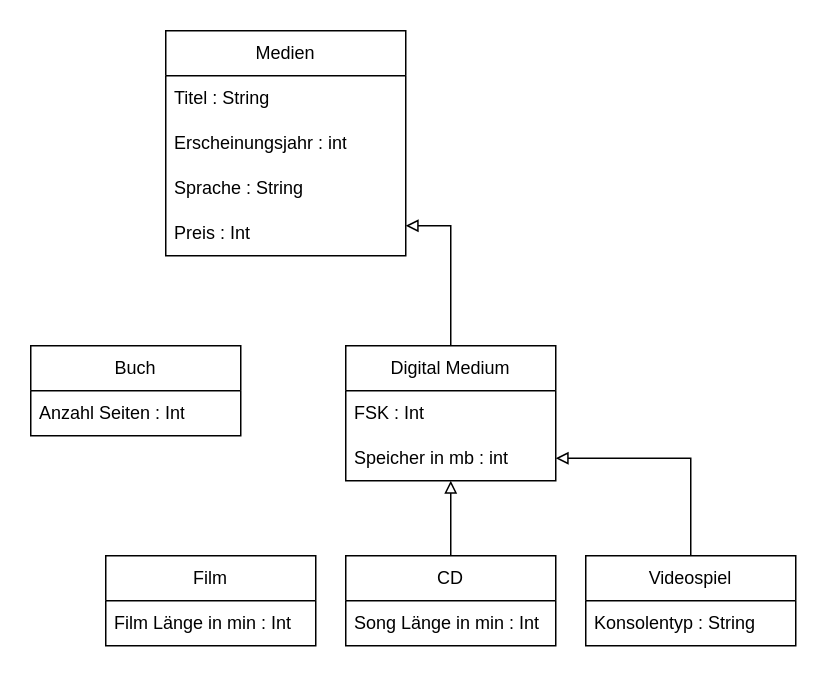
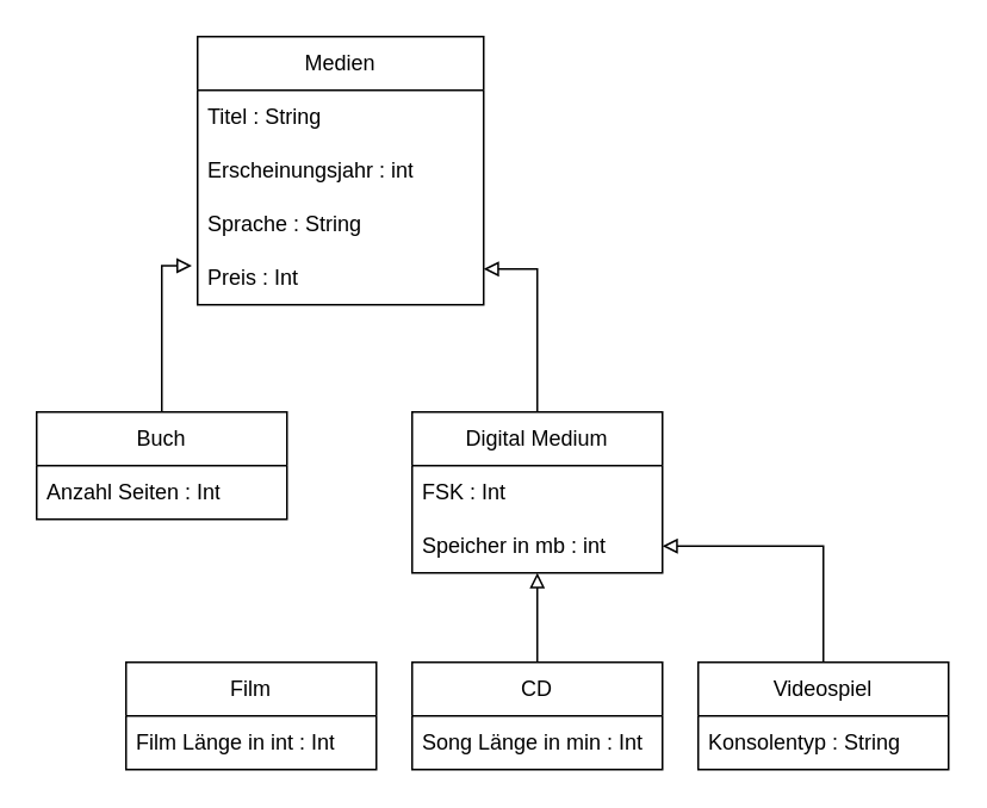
+ <mxCell id="7" style="edgeStyle=orthogonalEdgeStyle;rounded=0;orthogonalLoop=1;jettySize=auto;html=1;exitX=0.5;exitY=0;exitDx=0;exitDy=0;entryX=-0.02;entryY=0.273;entryDx=0;entryDy=0;entryPerimeter=0;endArrow=block;endFill=0;" edge="1" parent="1" source="8" target="6"><mxGeometry relative="1" as="geometry" /></mxCell>
- <mxCell id="11" value="Film Länge in min : Int" style="text;strokeColor=none;fillColor=none;align=left;verticalAlign=middle;spacingLeft=4;spacingRight=4;overflow=hidden;points=[[0,0.5],[1,0.5]];portConstraint=eastwest;rotatable=0;whiteSpace=wrap;html=1;" vertex="1" parent="10"><mxGeometry y="30" width="140" height="30" as="geometry" /></mxCell>
+ <mxCell id="11" value="Film Länge in int : Int" style="text;strokeColor=none;fillColor=none;align=left;verticalAlign=middle;spacingLeft=4;spacingRight=4;overflow=hidden;points=[[0,0.5],[1,0.5]];portConstraint=eastwest;rotatable=0;whiteSpace=wrap;html=1;" vertex="1" parent="10"><mxGeometry y="30" width="140" height="30" as="geometry" /></mxCell>
